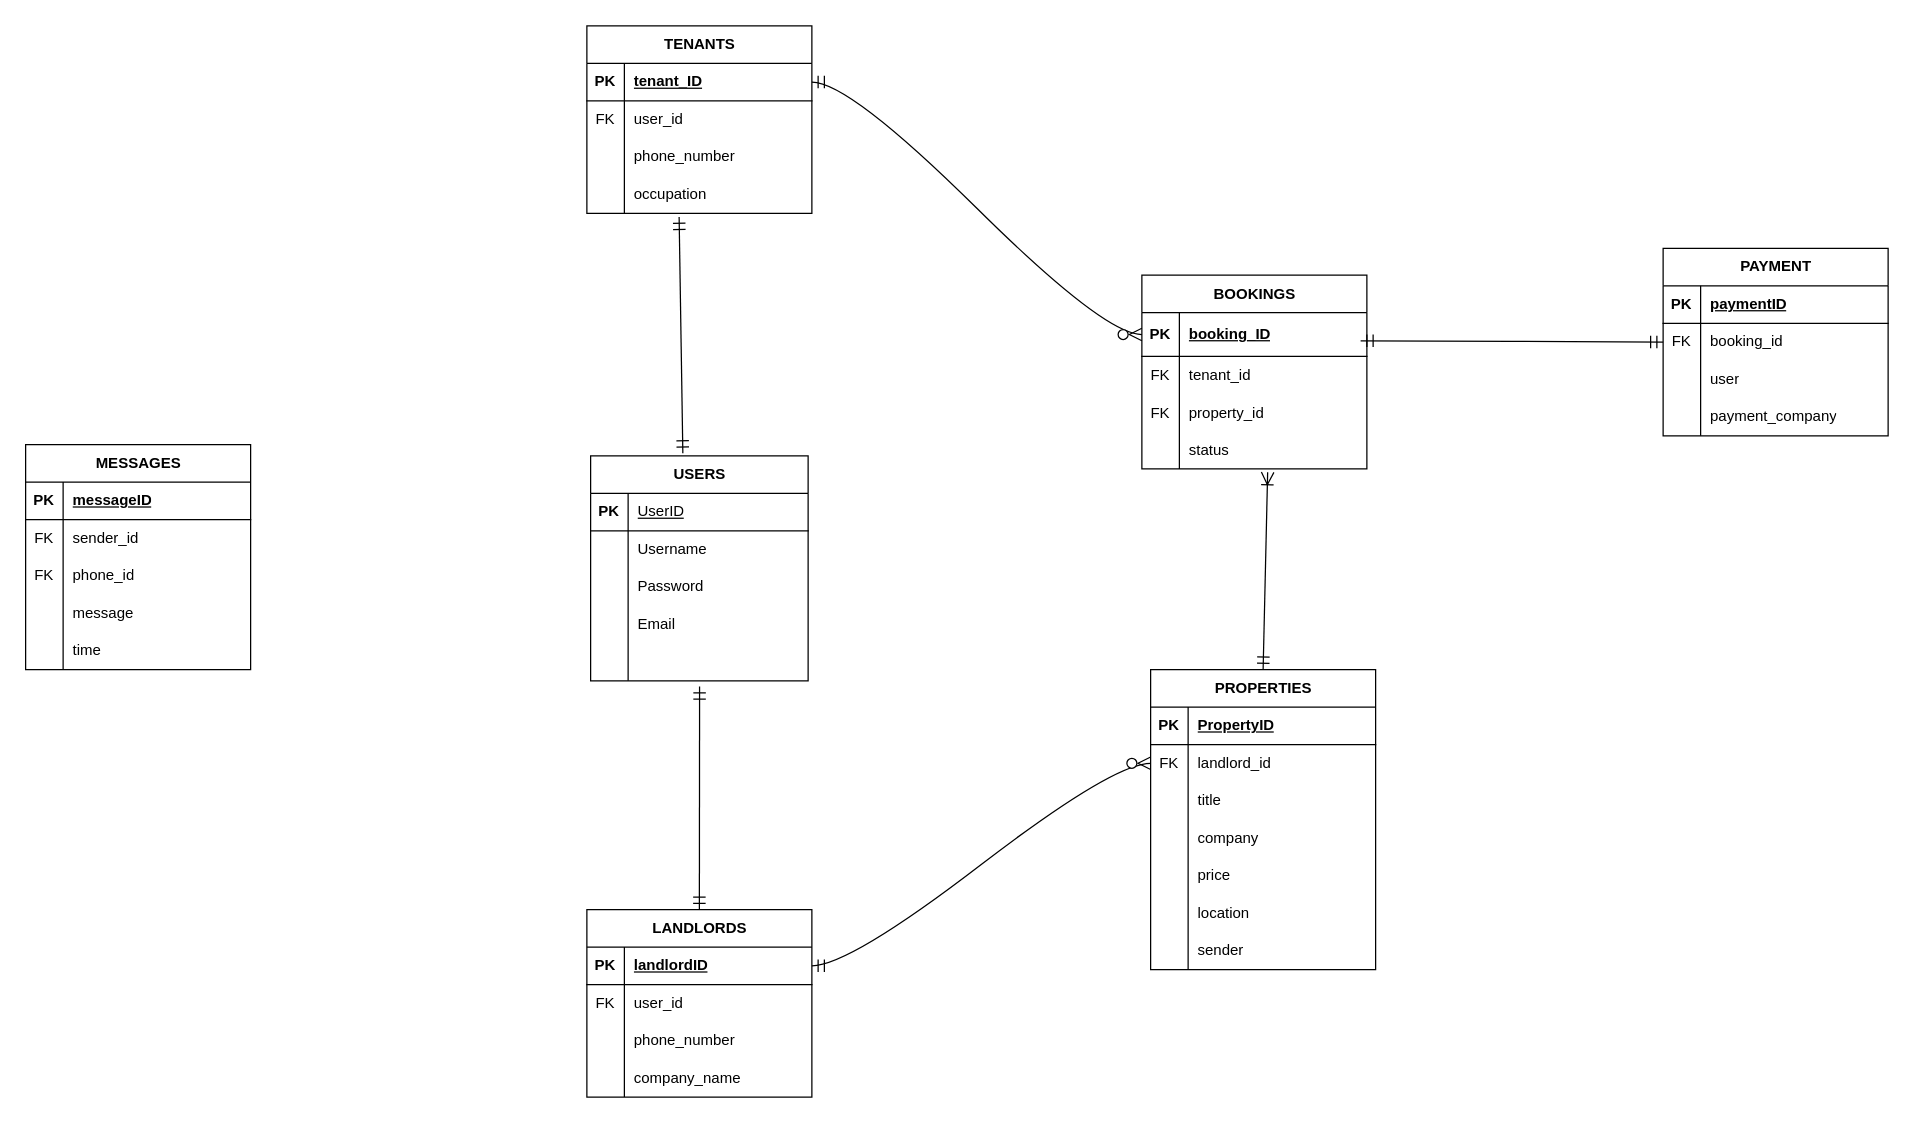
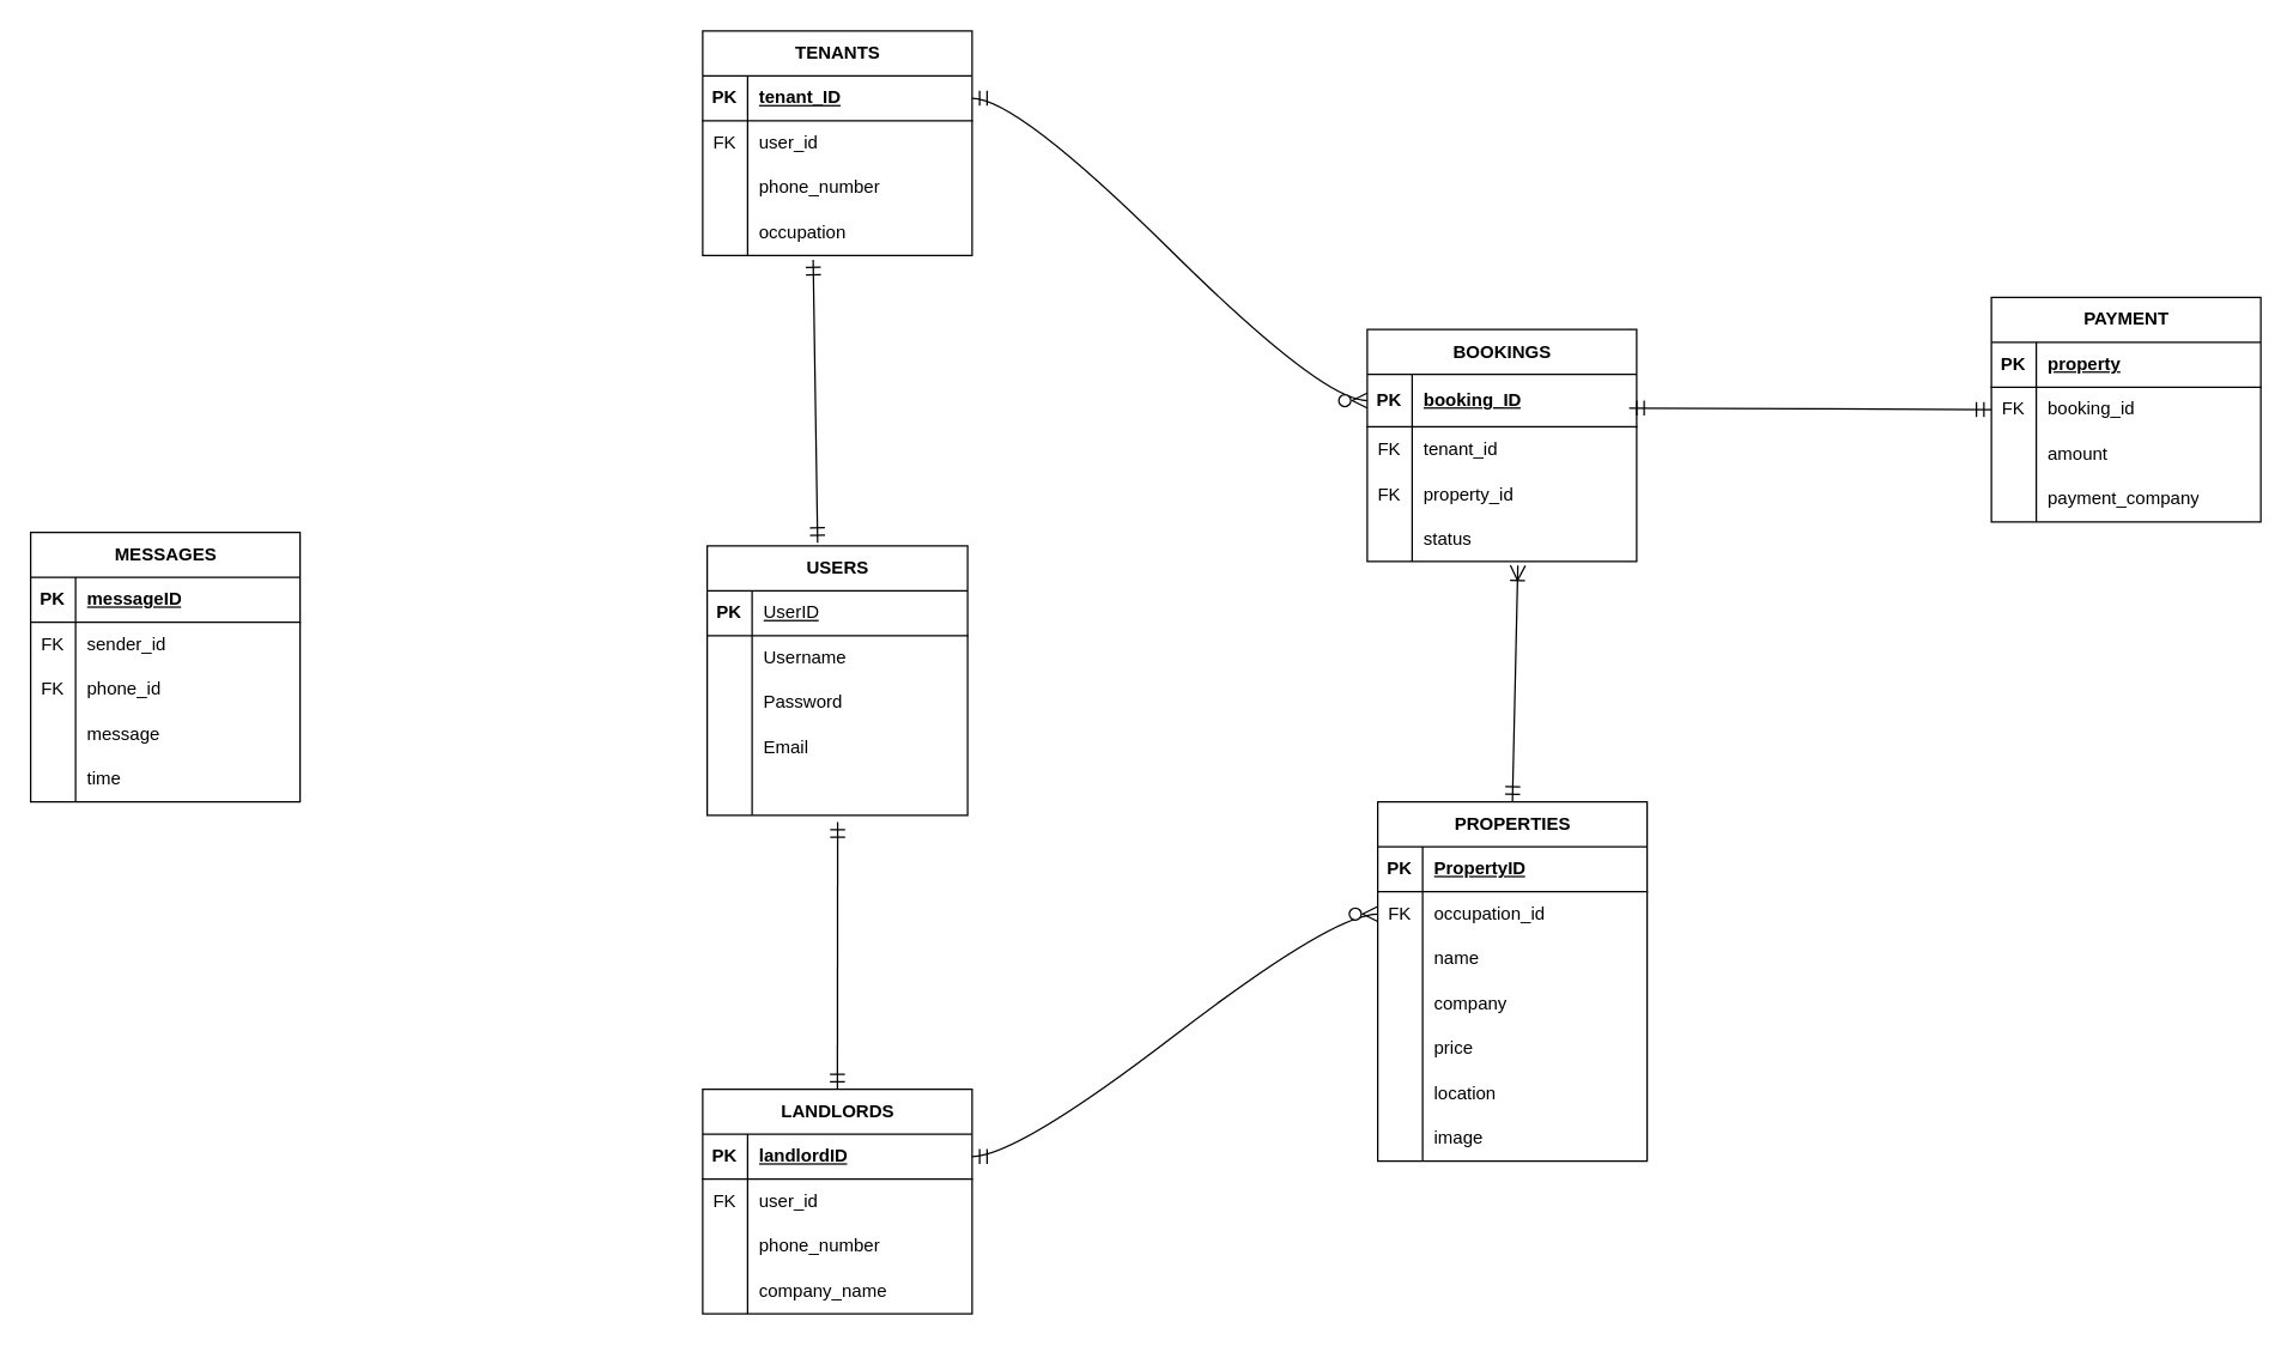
- <mxCell id="27" value="paymentID" style="shape=partialRectangle;connectable=0;fillColor=none;top=0;left=0;bottom=0;right=0;align=left;spacingLeft=6;fontStyle=5;overflow=hidden;whiteSpace=wrap;html=1;" vertex="1" parent="25"><mxGeometry x="30" width="150" height="30" as="geometry"><mxRectangle width="150" height="30" as="alternateBounds" /></mxGeometry></mxCell>
+ <mxCell id="27" value="property" style="shape=partialRectangle;connectable=0;fillColor=none;top=0;left=0;bottom=0;right=0;align=left;spacingLeft=6;fontStyle=5;overflow=hidden;whiteSpace=wrap;html=1;" vertex="1" parent="25"><mxGeometry x="30" width="150" height="30" as="geometry"><mxRectangle width="150" height="30" as="alternateBounds" /></mxGeometry></mxCell>
- <mxCell id="33" value="user" style="shape=partialRectangle;connectable=0;fillColor=none;top=0;left=0;bottom=0;right=0;align=left;spacingLeft=6;overflow=hidden;whiteSpace=wrap;html=1;" vertex="1" parent="31"><mxGeometry x="30" width="150" height="30" as="geometry"><mxRectangle width="150" height="30" as="alternateBounds" /></mxGeometry></mxCell>
+ <mxCell id="33" value="amount" style="shape=partialRectangle;connectable=0;fillColor=none;top=0;left=0;bottom=0;right=0;align=left;spacingLeft=6;overflow=hidden;whiteSpace=wrap;html=1;" vertex="1" parent="31"><mxGeometry x="30" width="150" height="30" as="geometry"><mxRectangle width="150" height="30" as="alternateBounds" /></mxGeometry></mxCell>
- <mxCell id="8" value="landlord_id" style="shape=partialRectangle;connectable=0;fillColor=none;top=0;left=0;bottom=0;right=0;align=left;spacingLeft=6;overflow=hidden;whiteSpace=wrap;html=1;" vertex="1" parent="6"><mxGeometry x="30" width="150" height="30" as="geometry"><mxRectangle width="150" height="30" as="alternateBounds" /></mxGeometry></mxCell>
+ <mxCell id="8" value="occupation_id" style="shape=partialRectangle;connectable=0;fillColor=none;top=0;left=0;bottom=0;right=0;align=left;spacingLeft=6;overflow=hidden;whiteSpace=wrap;html=1;" vertex="1" parent="6"><mxGeometry x="30" width="150" height="30" as="geometry"><mxRectangle width="150" height="30" as="alternateBounds" /></mxGeometry></mxCell>
- <mxCell id="11" value="title" style="shape=partialRectangle;connectable=0;fillColor=none;top=0;left=0;bottom=0;right=0;align=left;spacingLeft=6;overflow=hidden;whiteSpace=wrap;html=1;" vertex="1" parent="9"><mxGeometry x="30" width="150" height="30" as="geometry"><mxRectangle width="150" height="30" as="alternateBounds" /></mxGeometry></mxCell>
+ <mxCell id="11" value="name" style="shape=partialRectangle;connectable=0;fillColor=none;top=0;left=0;bottom=0;right=0;align=left;spacingLeft=6;overflow=hidden;whiteSpace=wrap;html=1;" vertex="1" parent="9"><mxGeometry x="30" width="150" height="30" as="geometry"><mxRectangle width="150" height="30" as="alternateBounds" /></mxGeometry></mxCell>
- <mxCell id="23" value="sender" style="shape=partialRectangle;connectable=0;fillColor=none;top=0;left=0;bottom=0;right=0;align=left;spacingLeft=6;overflow=hidden;whiteSpace=wrap;html=1;" vertex="1" parent="21"><mxGeometry x="30" width="150" height="30" as="geometry"><mxRectangle width="150" height="30" as="alternateBounds" /></mxGeometry></mxCell>
+ <mxCell id="23" value="image" style="shape=partialRectangle;connectable=0;fillColor=none;top=0;left=0;bottom=0;right=0;align=left;spacingLeft=6;overflow=hidden;whiteSpace=wrap;html=1;" vertex="1" parent="21"><mxGeometry x="30" width="150" height="30" as="geometry"><mxRectangle width="150" height="30" as="alternateBounds" /></mxGeometry></mxCell>
